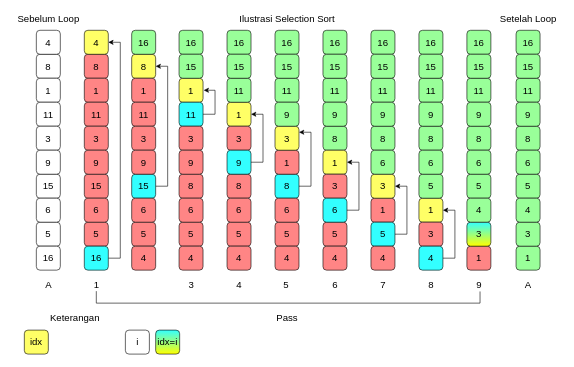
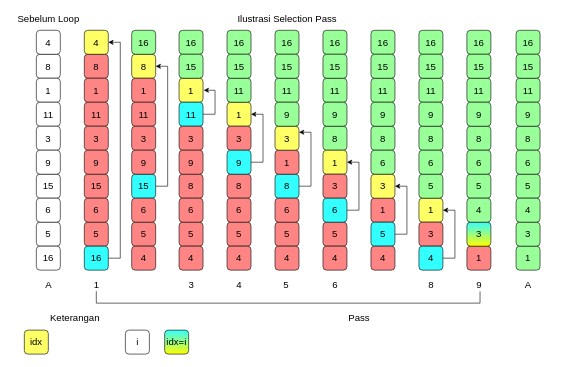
- <mxCell id="19" value="&lt;font style=&quot;font-size: 16px;&quot;&gt;Ilustrasi Selection Sort&lt;/font&gt;" style="text;html=1;align=center;verticalAlign=middle;resizable=0;points=[];autosize=1;strokeColor=none;fillColor=none;fontSize=16;" parent="1" vertex="1"><mxGeometry x="393" y="20" width="170" height="20" as="geometry" /></mxCell>
+ <mxCell id="19" value="&lt;font style=&quot;font-size: 16px;&quot;&gt;Ilustrasi Selection Pass&lt;/font&gt;" style="text;html=1;align=center;verticalAlign=middle;resizable=0;points=[];autosize=1;strokeColor=none;fillColor=none;fontSize=16;" parent="1" vertex="1"><mxGeometry x="393" y="20" width="170" height="20" as="geometry" /></mxCell>
- <mxCell id="18" value="&lt;span style=&quot;font-size: 16px;&quot;&gt;Setelah Loop&lt;/span&gt;" style="text;html=1;align=center;verticalAlign=middle;resizable=0;points=[];autosize=1;strokeColor=none;fillColor=none;fontSize=16;" parent="1" vertex="1"><mxGeometry x="825" y="20" width="110" height="20" as="geometry" /></mxCell>
- <mxCell id="12" value="7" style="text;html=1;align=center;verticalAlign=middle;resizable=0;points=[];autosize=1;strokeColor=none;fillColor=none;fontSize=16;" parent="1" vertex="1"><mxGeometry x="628" y="465" width="20" height="20" as="geometry" /></mxCell>
- <mxCell id="136" value="&lt;span style=&quot;font-size: 16px&quot;&gt;Pass&lt;/span&gt;" style="text;html=1;align=center;verticalAlign=middle;resizable=0;points=[];autosize=1;strokeColor=none;fillColor=none;fontSize=16;" vertex="1" parent="1"><mxGeometry x="453" y="520" width="50" height="20" as="geometry" /></mxCell>
+ <mxCell id="136" value="&lt;span style=&quot;font-size: 16px&quot;&gt;Pass&lt;/span&gt;" style="text;html=1;align=center;verticalAlign=middle;resizable=0;points=[];autosize=1;strokeColor=none;fillColor=none;fontSize=16;" vertex="1" parent="1"><mxGeometry x="573" y="520" width="50" height="20" as="geometry" /></mxCell>
- <mxCell id="138" value="idx=i" style="rounded=1;whiteSpace=wrap;html=1;fillColor=#33FFFF;fontSize=16;gradientColor=#FFFF00;gradientDirection=south;" vertex="1" parent="1"><mxGeometry x="259" y="550" width="40" height="40" as="geometry" /></mxCell>
+ <mxCell id="138" value="idx=i" style="rounded=1;whiteSpace=wrap;html=1;fillColor=#33FFFF;fontSize=16;gradientColor=#FFFF00;gradientDirection=south;" vertex="1" parent="1"><mxGeometry x="274" y="550" width="40" height="40" as="geometry" /></mxCell>
